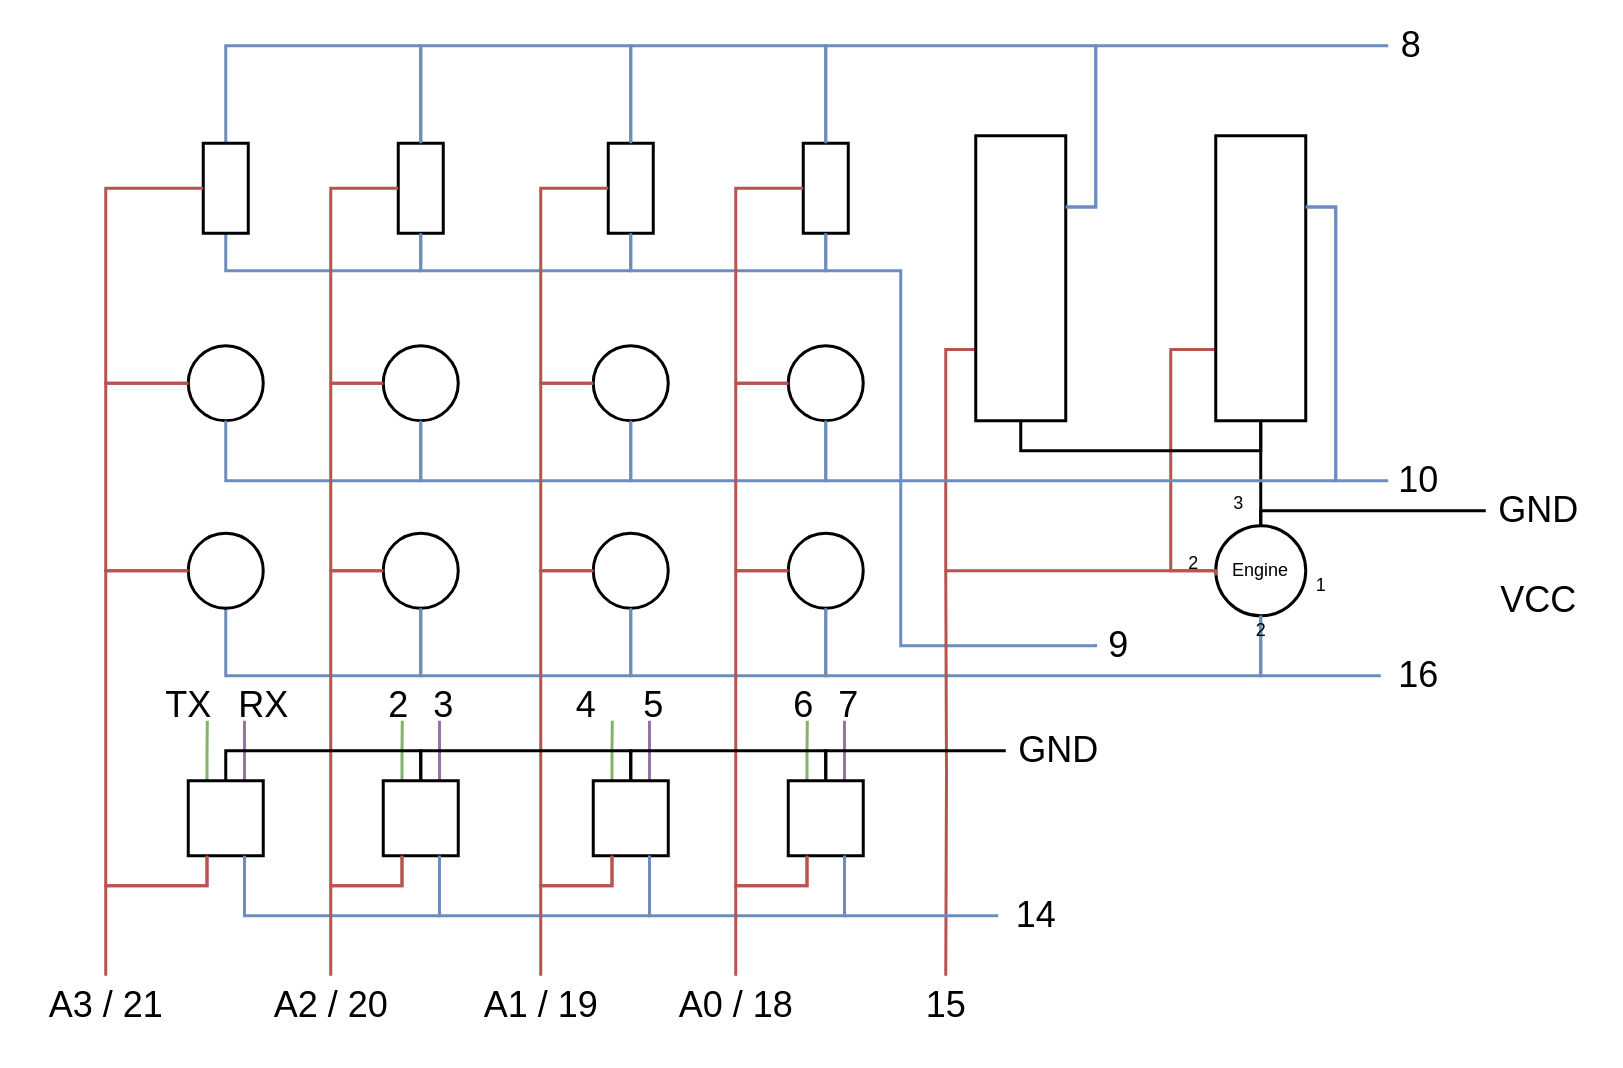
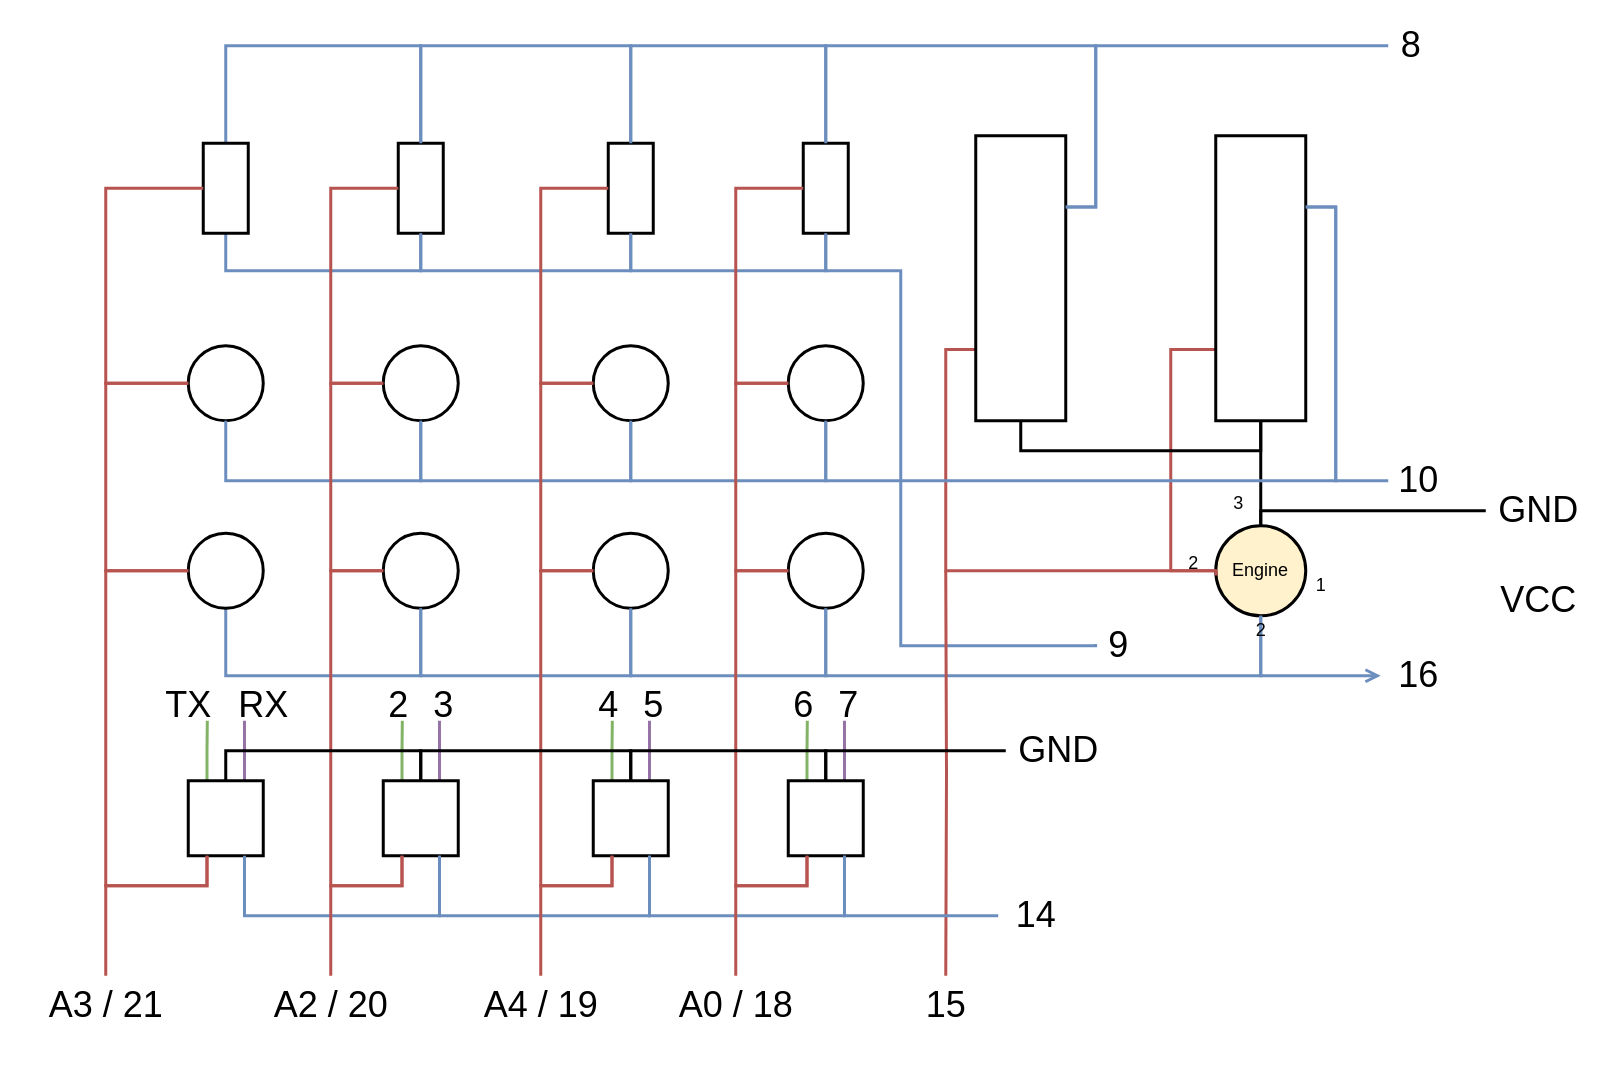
- <mxCell id="3" value="Engine" style="ellipse;whiteSpace=wrap;html=1;aspect=fixed;strokeWidth=2;" parent="2" vertex="1"><mxGeometry x="760" y="330" width="60" height="60" as="geometry" /></mxCell>
+ <mxCell id="3" value="Engine" style="ellipse;whiteSpace=wrap;html=1;aspect=fixed;strokeWidth=2;fillColor=#fff2cc;" parent="2" vertex="1"><mxGeometry x="760" y="330" width="60" height="60" as="geometry" /></mxCell>
- <mxCell id="84" style="edgeStyle=orthogonalEdgeStyle;rounded=0;orthogonalLoop=1;jettySize=auto;html=1;exitX=0.5;exitY=1;exitDx=0;exitDy=0;endArrow=none;endFill=0;strokeWidth=2;fillColor=#dae8fc;strokeColor=#6c8ebf;" parent="2" source="3" target="83" edge="1"><mxGeometry as="geometry"><mxPoint x="870" y="430" as="targetPoint" /><Array as="points"><mxPoint x="790" y="430" /></Array></mxGeometry></mxCell>
+ <mxCell id="84" style="edgeStyle=orthogonalEdgeStyle;rounded=0;orthogonalLoop=1;jettySize=auto;html=1;exitX=0.5;exitY=1;exitDx=0;exitDy=0;endArrow=open;endFill=0;strokeWidth=2;fillColor=#dae8fc;strokeColor=#6c8ebf;" parent="2" source="3" target="83" edge="1"><mxGeometry as="geometry"><mxPoint x="870" y="430" as="targetPoint" /><Array as="points"><mxPoint x="790" y="430" /></Array></mxGeometry></mxCell>
- <mxCell id="96" value="&lt;font style=&quot;font-size: 24px&quot;&gt;4&lt;/font&gt;" style="text;html=1;align=center;verticalAlign=middle;resizable=0;points=[];autosize=1;" parent="2" vertex="1"><mxGeometry x="325" y="440" width="30" height="20" as="geometry" /></mxCell>
+ <mxCell id="96" value="&lt;font style=&quot;font-size: 24px&quot;&gt;4&lt;/font&gt;" style="text;html=1;align=center;verticalAlign=middle;resizable=0;points=[];autosize=1;" parent="2" vertex="1"><mxGeometry x="340" y="440" width="30" height="20" as="geometry" /></mxCell>
- <mxCell id="74" value="&lt;font style=&quot;font-size: 24px&quot;&gt;A1 / 19&lt;/font&gt;" style="text;html=1;align=center;verticalAlign=middle;resizable=0;points=[];autosize=1;" parent="2" vertex="1"><mxGeometry x="260" y="630" width="100" height="40" as="geometry" /></mxCell>
+ <mxCell id="74" value="&lt;font style=&quot;font-size: 24px&quot;&gt;A4 / 19&lt;/font&gt;" style="text;html=1;align=center;verticalAlign=middle;resizable=0;points=[];autosize=1;" parent="2" vertex="1"><mxGeometry x="260" y="630" width="100" height="40" as="geometry" /></mxCell>
